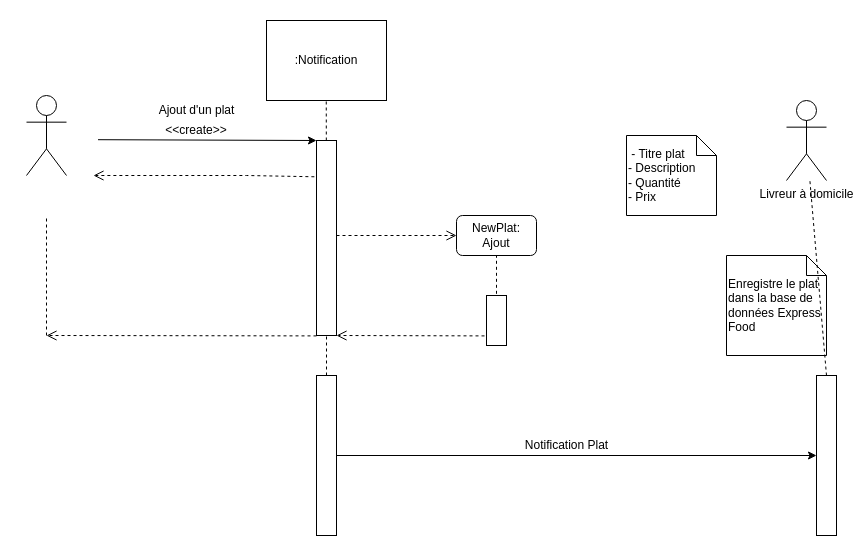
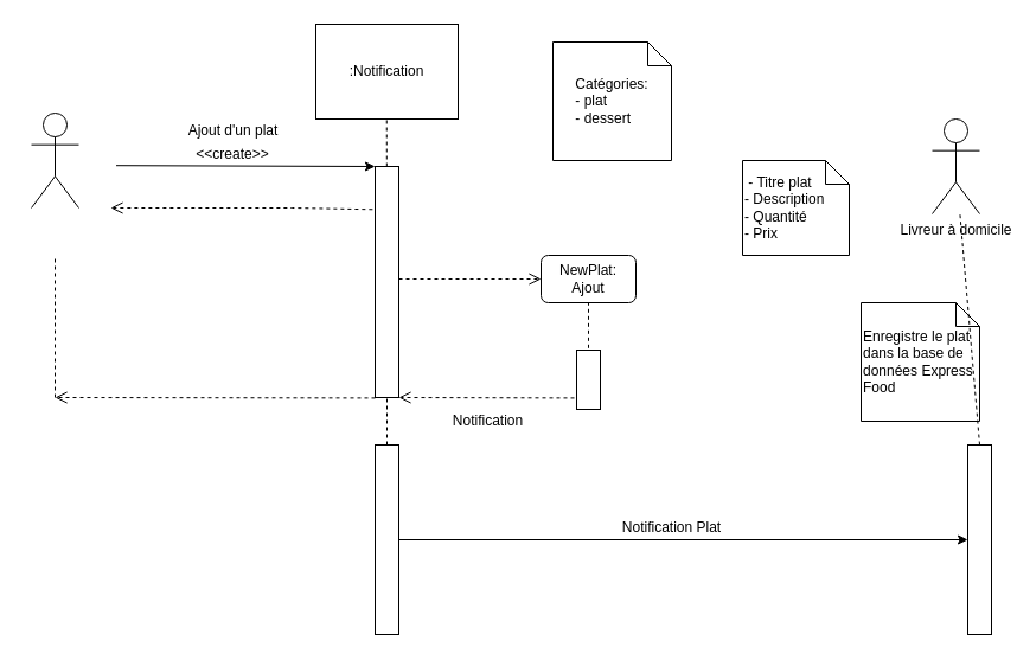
+ <mxCell id="12" value="Catégories:&lt;br&gt;&lt;div style=&quot;text-align: left&quot;&gt;&lt;span&gt;- plat&lt;/span&gt;&lt;/div&gt;&lt;div style=&quot;text-align: left&quot;&gt;&lt;span&gt;- dessert&lt;/span&gt;&lt;/div&gt;" style="shape=note;size=20;whiteSpace=wrap;html=1;" parent="1" vertex="1"><mxGeometry x="460" y="35" width="100" height="100" as="geometry" /></mxCell>
+ <mxCell id="26" value="Notification" style="text;html=1;align=center;verticalAlign=middle;resizable=0;points=[];autosize=1;strokeColor=none;fillColor=none;" vertex="1" parent="1"><mxGeometry x="370" y="345" width="70" height="20" as="geometry" /></mxCell>
